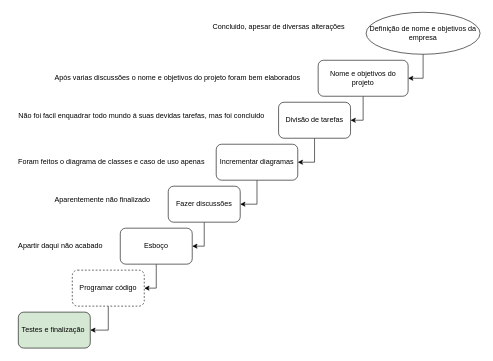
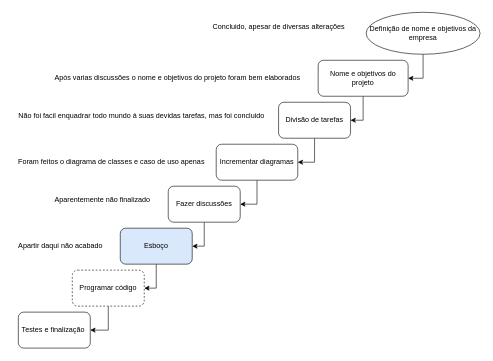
- <mxCell id="13" value="Esboço" style="rounded=1;whiteSpace=wrap;html=1;" vertex="1" parent="1"><mxGeometry x="200" y="380" width="120" height="60" as="geometry" /></mxCell>
+ <mxCell id="13" value="Esboço" style="rounded=1;whiteSpace=wrap;html=1;fillColor=#dae8fc;" vertex="1" parent="1"><mxGeometry x="200" y="380" width="120" height="60" as="geometry" /></mxCell>
- <mxCell id="16" value="Testes e finalização&amp;nbsp;" style="rounded=1;whiteSpace=wrap;html=1;fillColor=#d5e8d4;" vertex="1" parent="1"><mxGeometry x="30" y="520" width="120" height="60" as="geometry" /></mxCell>
+ <mxCell id="16" value="Testes e finalização&amp;nbsp;" style="rounded=1;whiteSpace=wrap;html=1;" vertex="1" parent="1"><mxGeometry x="30" y="520" width="120" height="60" as="geometry" /></mxCell>
